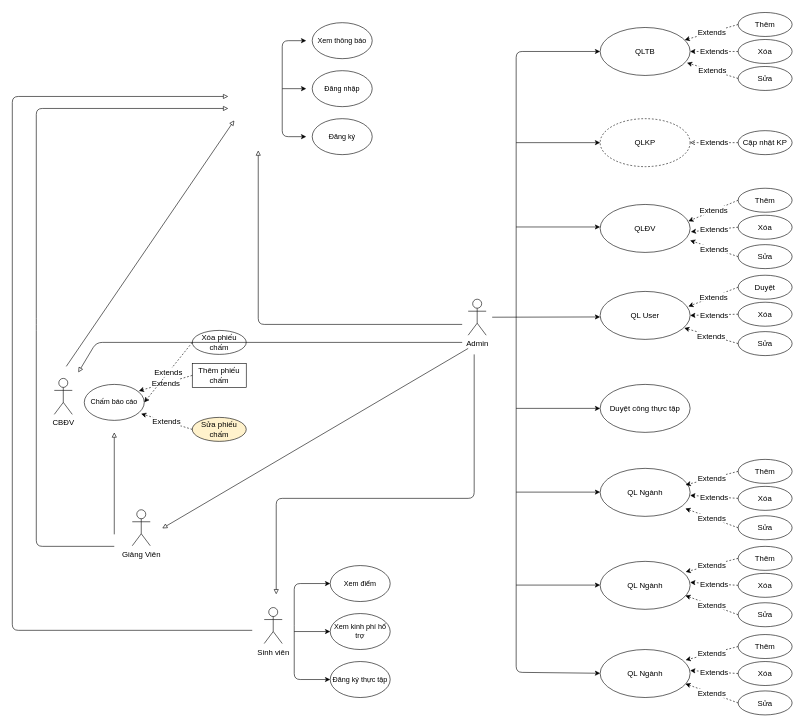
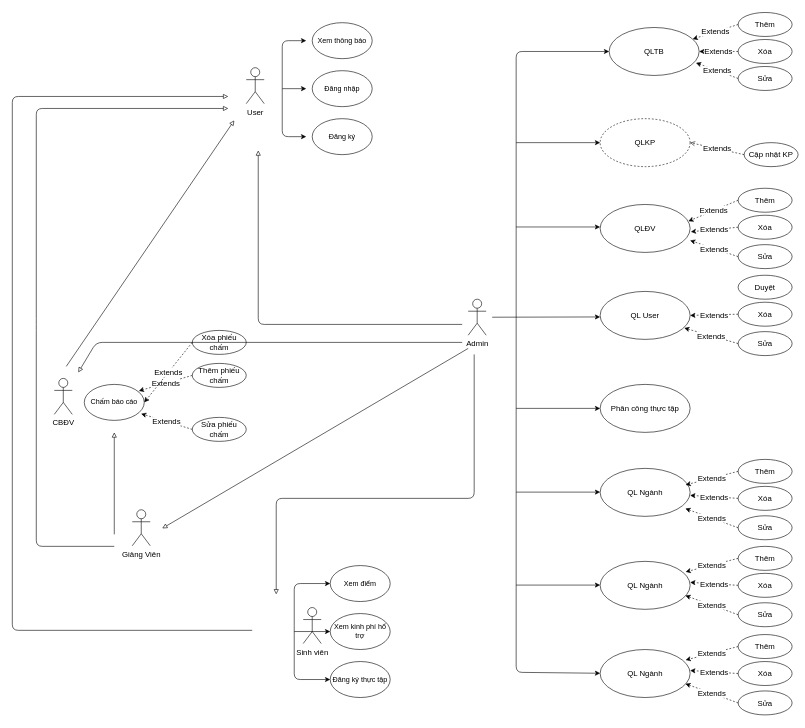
- <mxCell id="3" value="QLTB" style="ellipse;whiteSpace=wrap;html=1;fontSize=13;" parent="1" vertex="1"><mxGeometry x="1000" y="45" width="150" height="80" as="geometry" /></mxCell>
+ <mxCell id="3" value="QLTB" style="ellipse;whiteSpace=wrap;html=1;fontSize=13;" parent="1" vertex="1"><mxGeometry x="1015" y="45" width="150" height="80" as="geometry" /></mxCell>
+ <mxCell id="9" value="User" style="shape=umlActor;verticalLabelPosition=bottom;labelBackgroundColor=#ffffff;verticalAlign=top;html=1;fontSize=13;" parent="1" vertex="1"><mxGeometry x="410" y="112" width="30" height="60" as="geometry" /></mxCell>
- <mxCell id="16" value="Cập nhật KP" style="ellipse;whiteSpace=wrap;html=1;fontSize=13;" parent="1" vertex="1"><mxGeometry x="1230" y="217" width="90" height="40" as="geometry" /></mxCell>
+ <mxCell id="16" value="Cập nhật KP" style="ellipse;whiteSpace=wrap;html=1;fontSize=13;" parent="1" vertex="1"><mxGeometry x="1240" y="237" width="90" height="40" as="geometry" /></mxCell>
- <mxCell id="27" value="Extends" style="endArrow=classic;endFill=1;html=1;fontSize=13;dashed=1;exitX=0;exitY=0.5;exitDx=0;exitDy=0;entryX=0.98;entryY=0.313;entryDx=0;entryDy=0;entryPerimeter=0;" parent="1" source="24" target="4" edge="1"><mxGeometry width="160" relative="1" as="geometry"><mxPoint x="1310" y="573.57" as="sourcePoint" /><mxPoint x="1180" y="490" as="targetPoint" /></mxGeometry></mxCell>
- <mxCell id="73" value="Thêm phiếu chấm" style="whiteSpace=wrap;html=1;fontSize=13;rounded=0;" vertex="1" parent="1"><mxGeometry x="320" y="605" width="90" height="40" as="geometry" /></mxCell>
+ <mxCell id="73" value="Thêm phiếu chấm" style="ellipse;whiteSpace=wrap;html=1;fontSize=13;" vertex="1" parent="1"><mxGeometry x="320" y="605" width="90" height="40" as="geometry" /></mxCell>
- <mxCell id="5" value="Duyệt công thực tập" style="ellipse;whiteSpace=wrap;html=1;fontSize=13;" parent="1" vertex="1"><mxGeometry x="1000" y="640" width="150" height="80" as="geometry" /></mxCell>
+ <mxCell id="5" value="Phân công thực tập" style="ellipse;whiteSpace=wrap;html=1;fontSize=13;" parent="1" vertex="1"><mxGeometry x="1000" y="640" width="150" height="80" as="geometry" /></mxCell>
- <mxCell id="75" value="Sửa phiếu chấm" style="ellipse;whiteSpace=wrap;html=1;fontSize=13;fillColor=#fff2cc;" vertex="1" parent="1"><mxGeometry x="320" y="695" width="90" height="40" as="geometry" /></mxCell>
+ <mxCell id="75" value="Sửa phiếu chấm" style="ellipse;whiteSpace=wrap;html=1;fontSize=13;" vertex="1" parent="1"><mxGeometry x="320" y="695" width="90" height="40" as="geometry" /></mxCell>
- <mxCell id="64" value="Sinh viên" style="shape=umlActor;verticalLabelPosition=bottom;labelBackgroundColor=#ffffff;verticalAlign=top;html=1;fontSize=13;" vertex="1" parent="1"><mxGeometry x="440" y="1012" width="30" height="60" as="geometry" /></mxCell>
+ <mxCell id="64" value="Sinh viên" style="shape=umlActor;verticalLabelPosition=bottom;labelBackgroundColor=#ffffff;verticalAlign=top;html=1;fontSize=13;" vertex="1" parent="1"><mxGeometry x="505" y="1012" width="30" height="60" as="geometry" /></mxCell>
